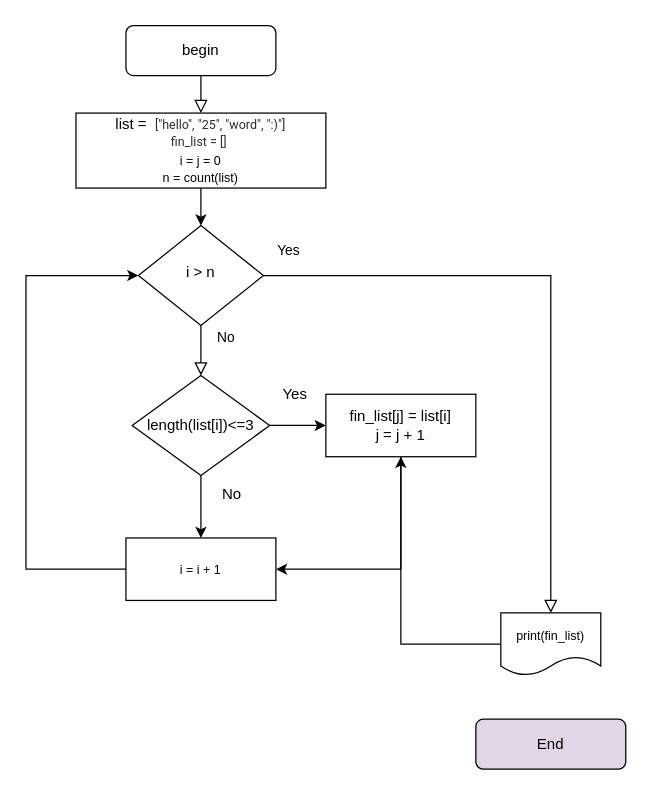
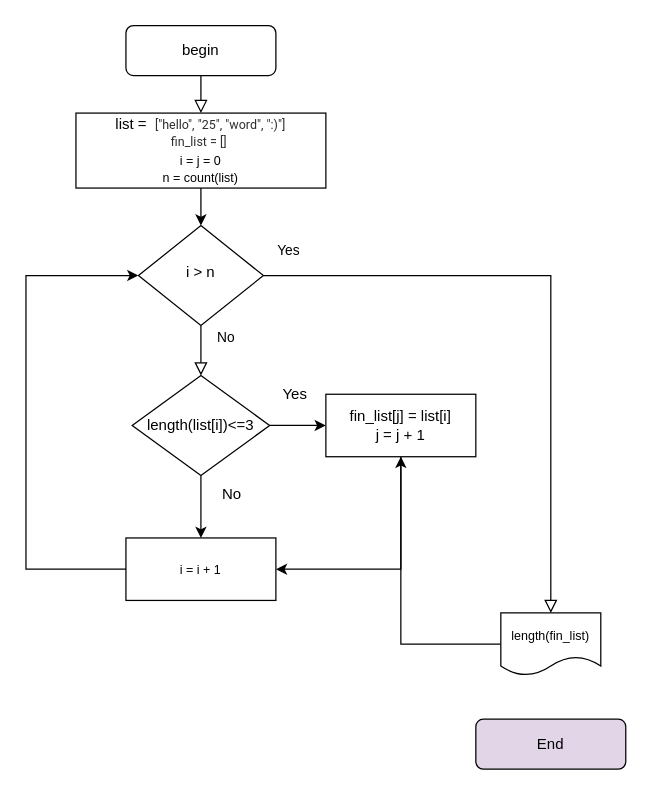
- <mxCell id="11" value="print(fin_list)" style="shape=document;whiteSpace=wrap;html=1;boundedLbl=1;fontSize=10;" parent="1" vertex="1"><mxGeometry x="400" y="490" width="80" height="50" as="geometry" /></mxCell>
+ <mxCell id="11" value="length(fin_list)" style="shape=document;whiteSpace=wrap;html=1;boundedLbl=1;fontSize=10;" parent="1" vertex="1"><mxGeometry x="400" y="490" width="80" height="50" as="geometry" /></mxCell>
